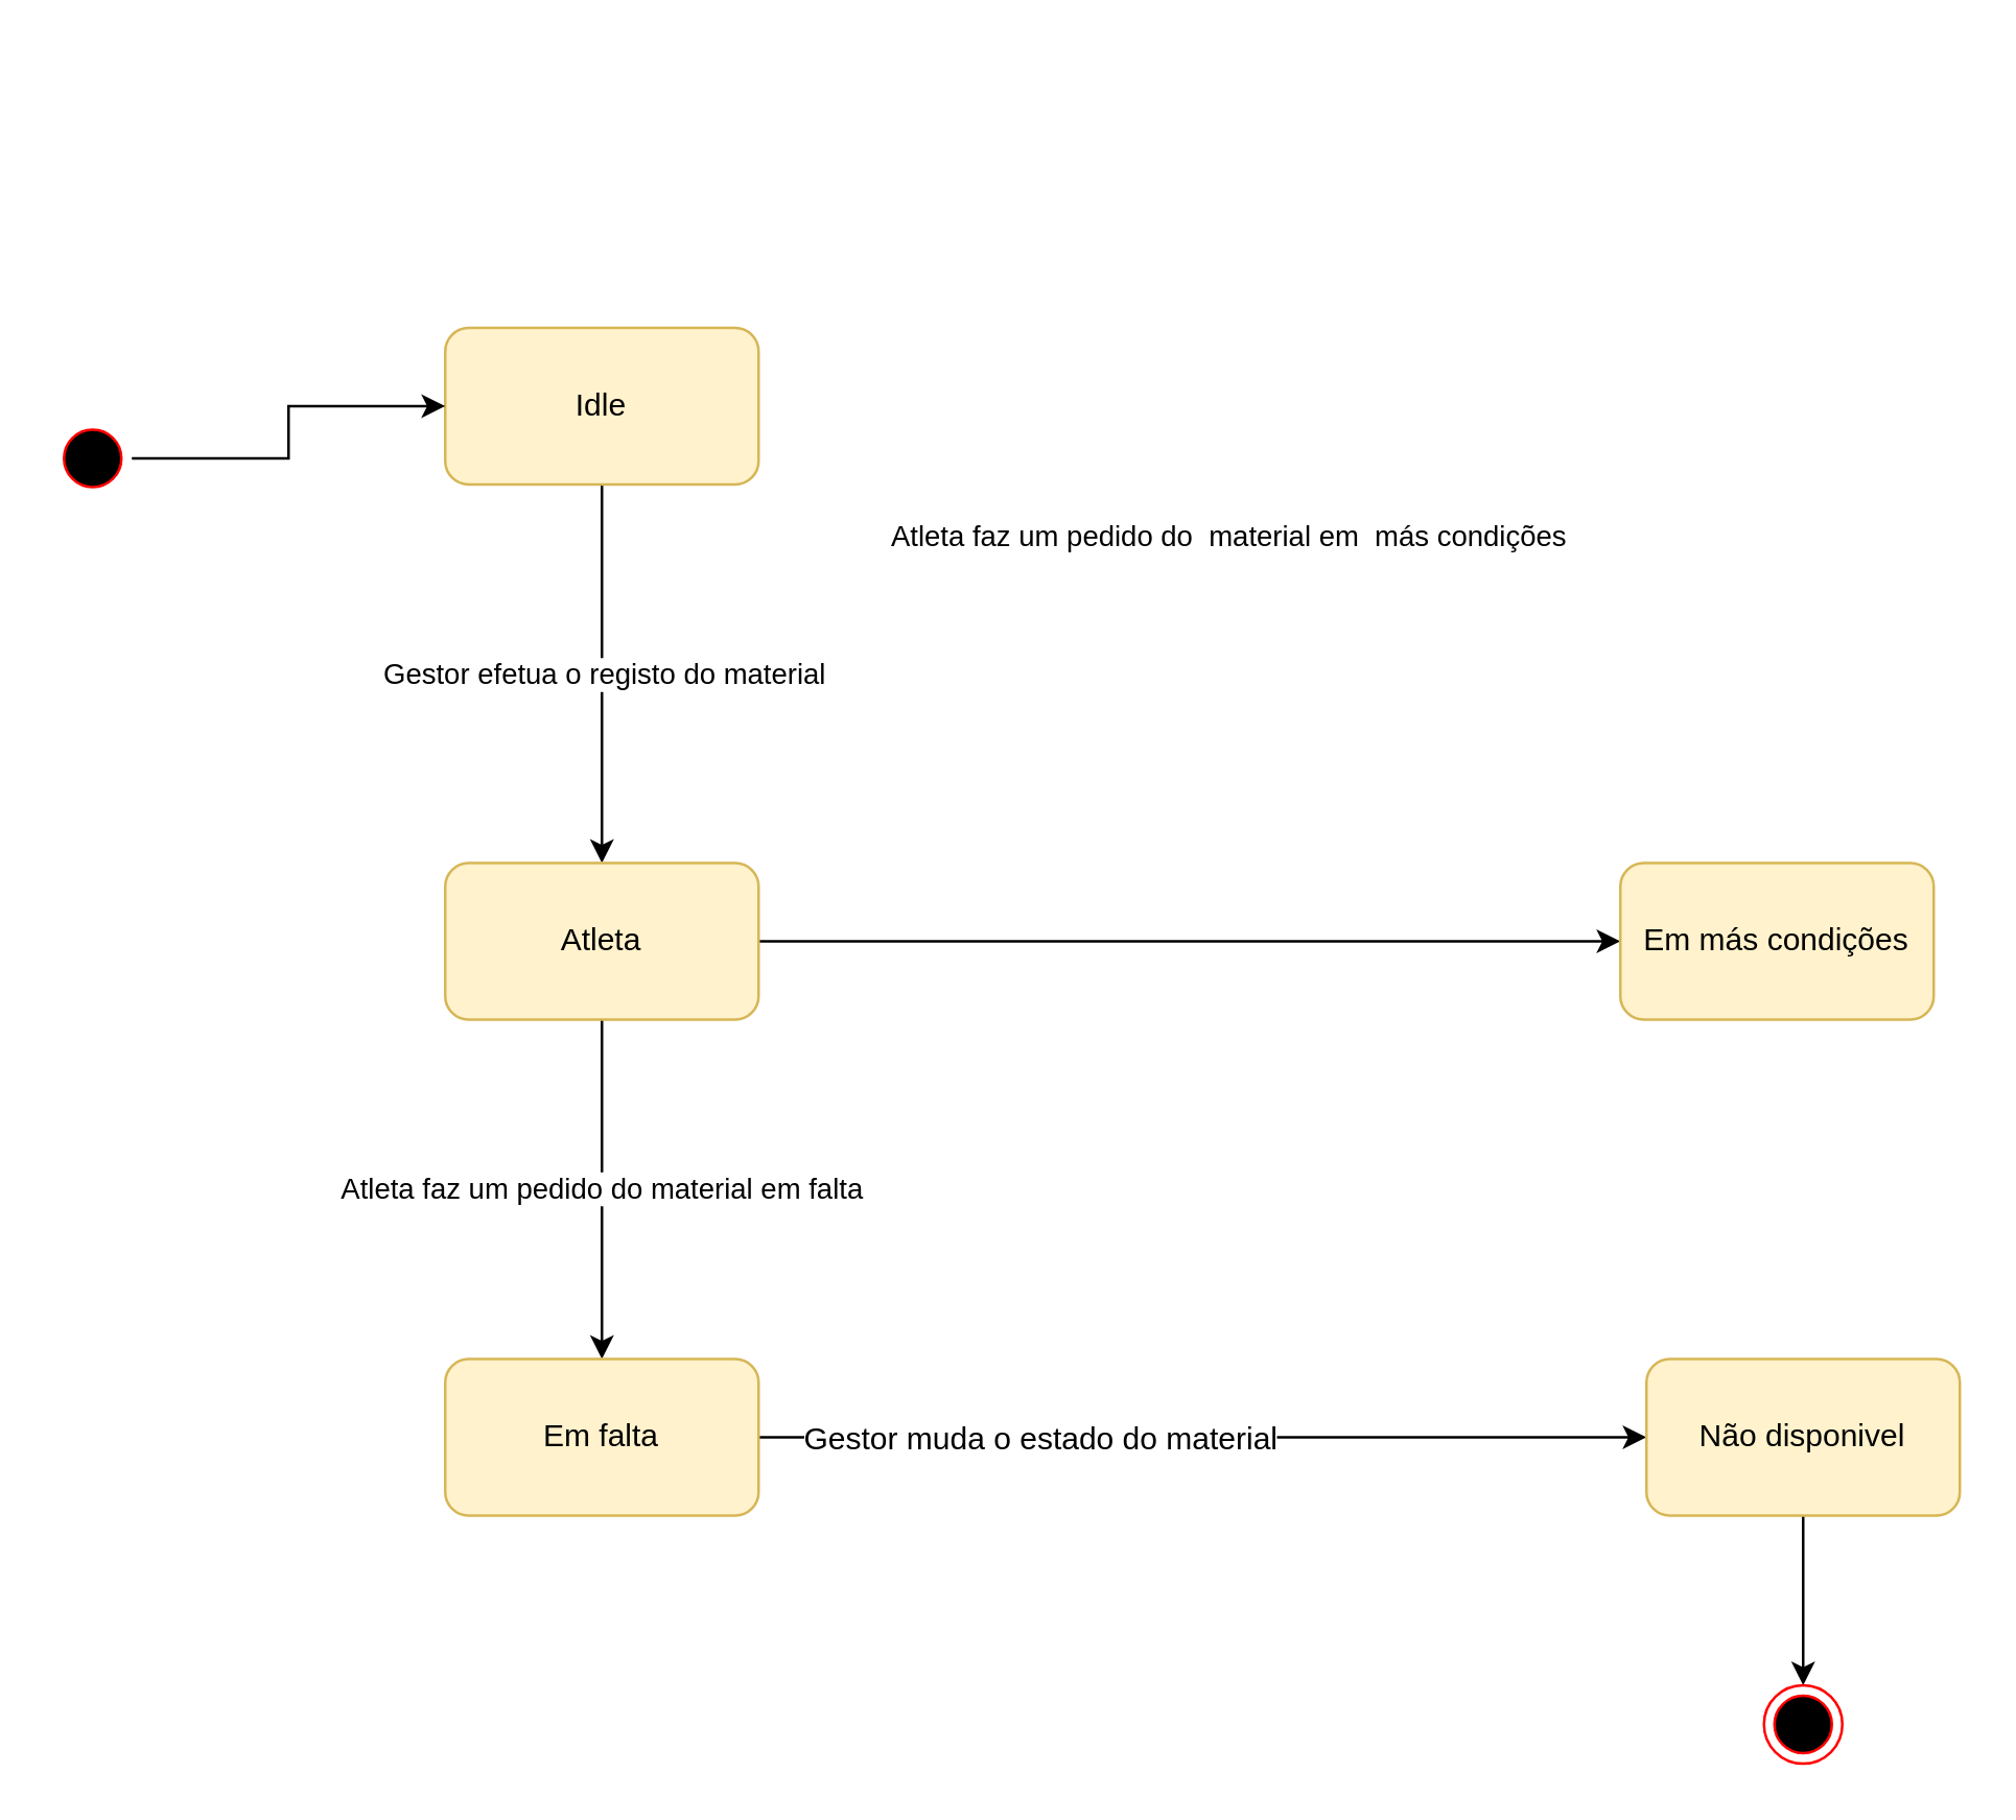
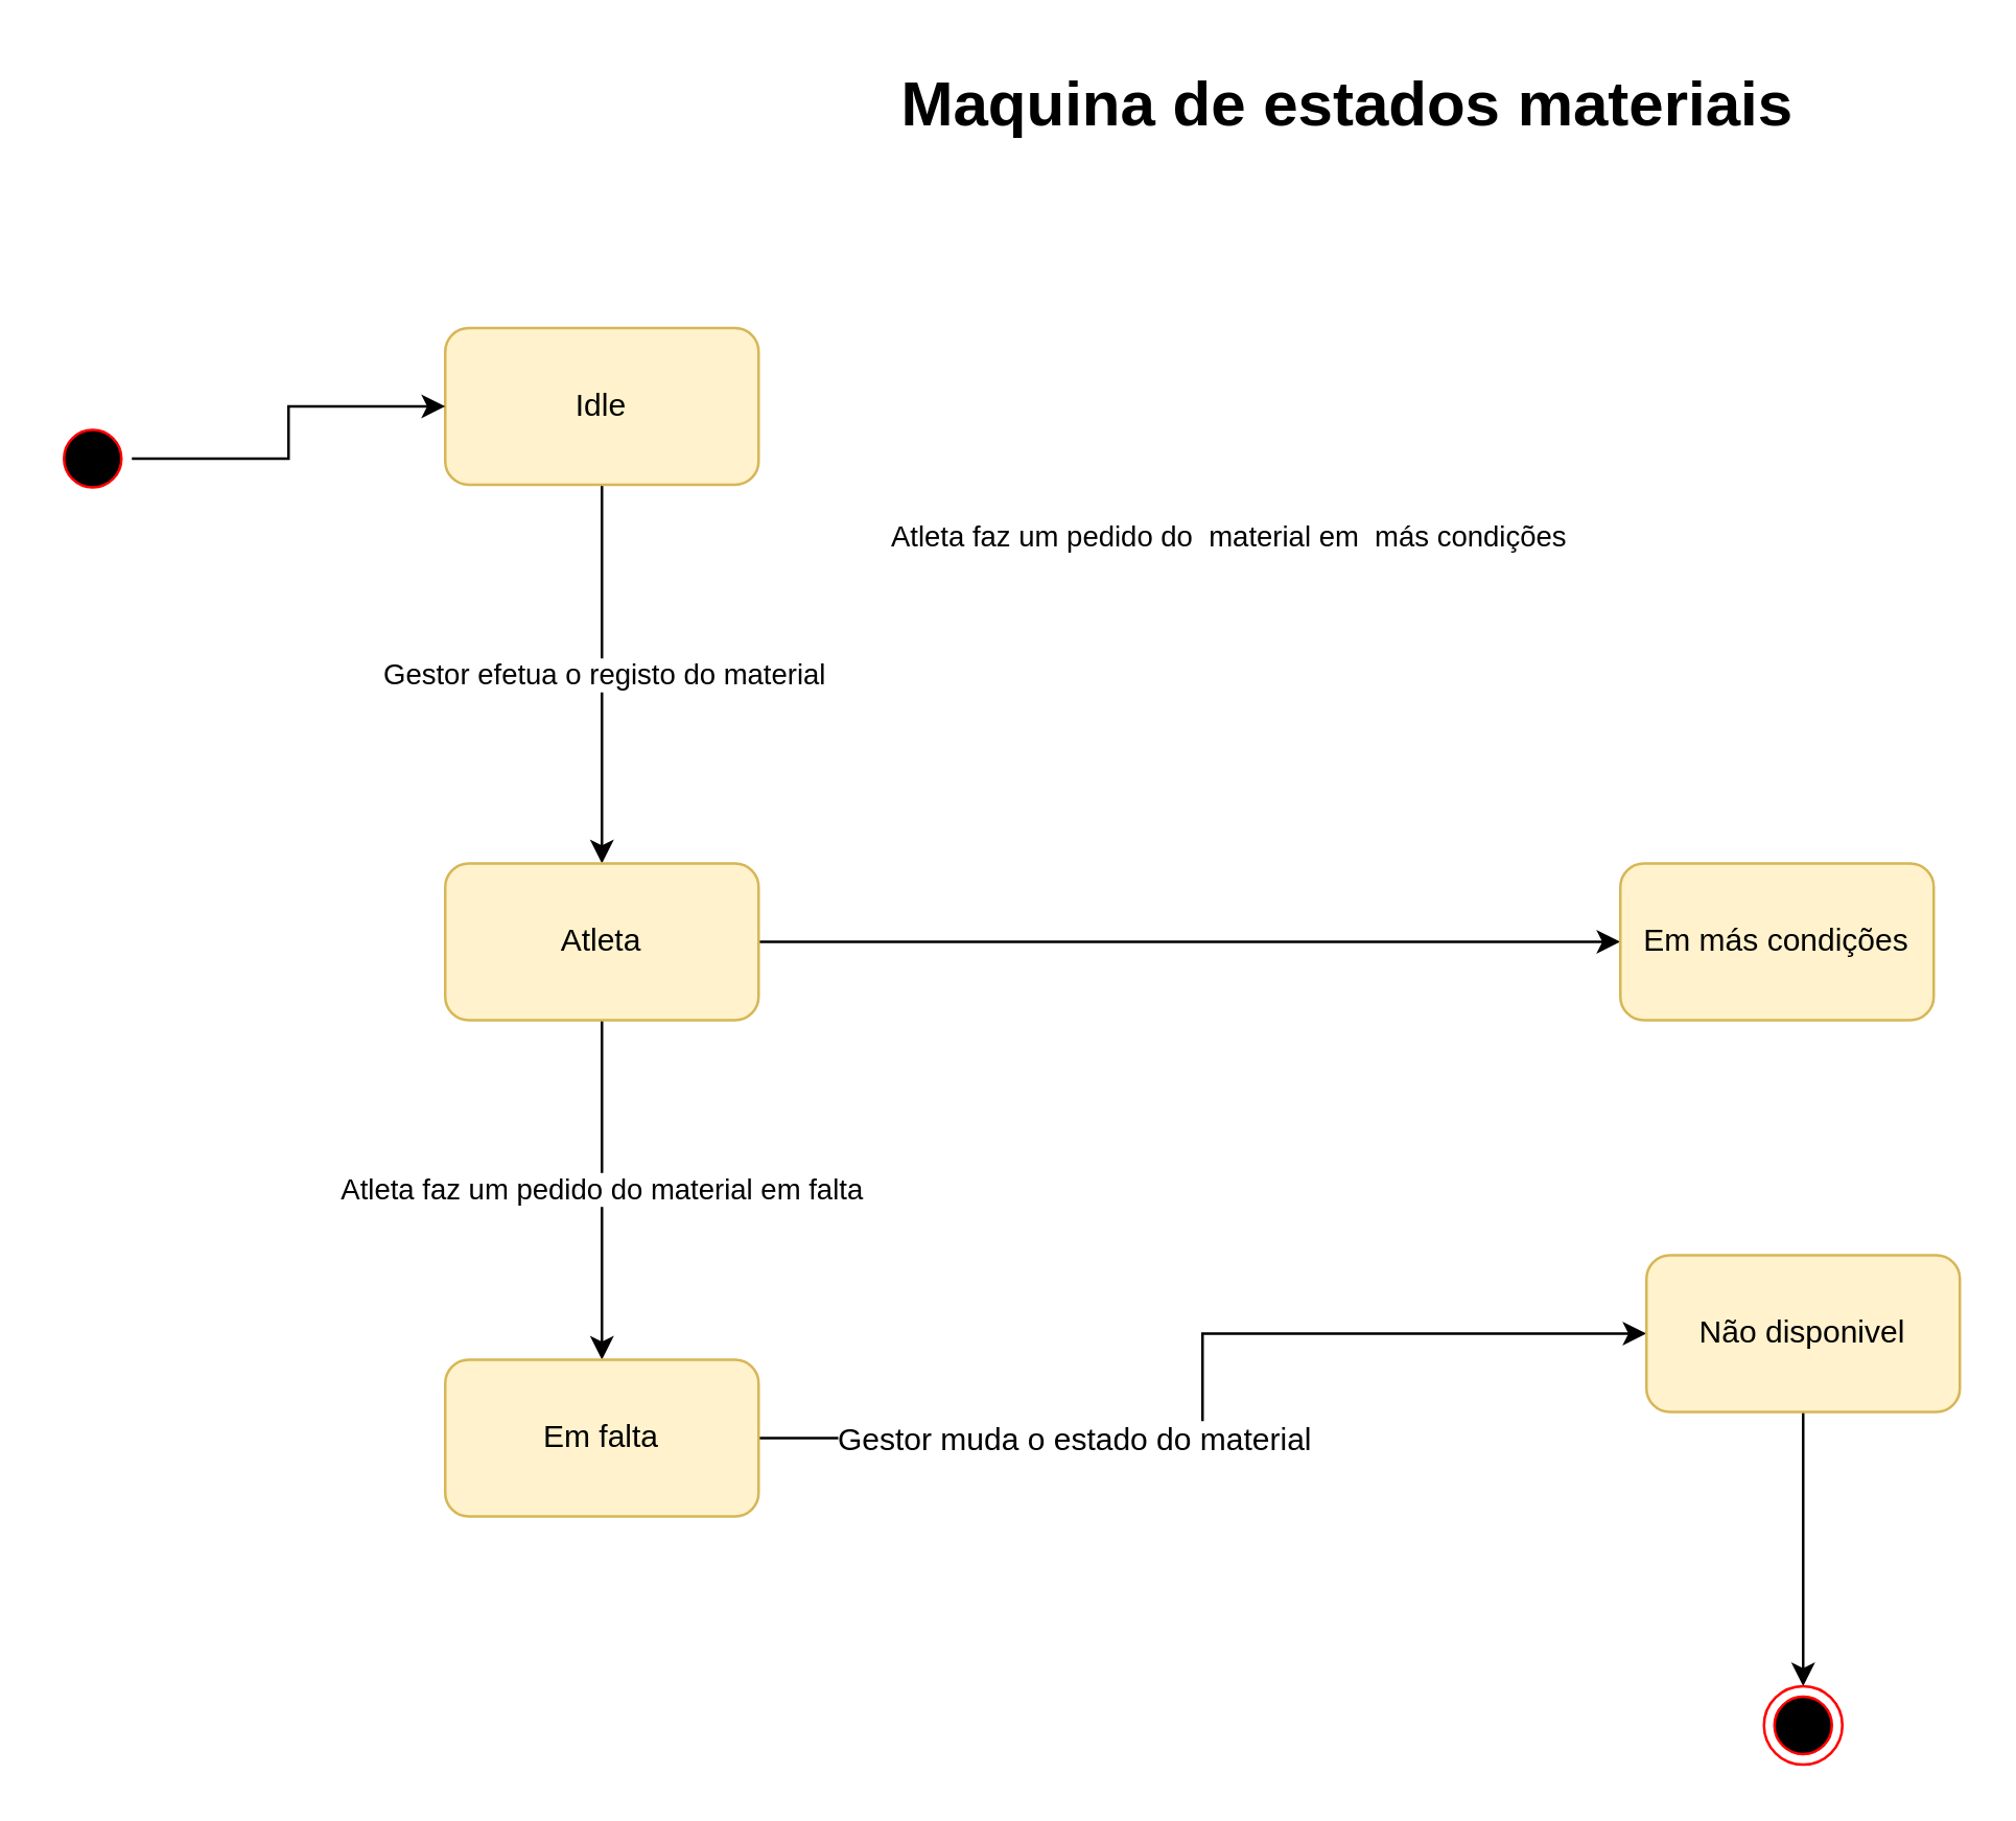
+ <mxCell id="2" value="&lt;h1&gt;Maquina de estados materiais&lt;/h1&gt;" style="text;html=1;strokeColor=none;fillColor=none;spacing=5;spacingTop=-20;whiteSpace=wrap;overflow=hidden;rounded=0;" vertex="1" parent="1"><mxGeometry x="340" y="20" width="400" height="120" as="geometry" /></mxCell>
- <mxCell id="14" value="Não disponivel" style="rounded=1;whiteSpace=wrap;html=1;fillColor=#fff2cc;strokeColor=#d6b656;" vertex="1" parent="1"><mxGeometry x="630" y="520" width="120" height="60" as="geometry" /></mxCell>
+ <mxCell id="14" value="Não disponivel" style="rounded=1;whiteSpace=wrap;html=1;fillColor=#fff2cc;strokeColor=#d6b656;" vertex="1" parent="1"><mxGeometry x="630" y="480" width="120" height="60" as="geometry" /></mxCell>
